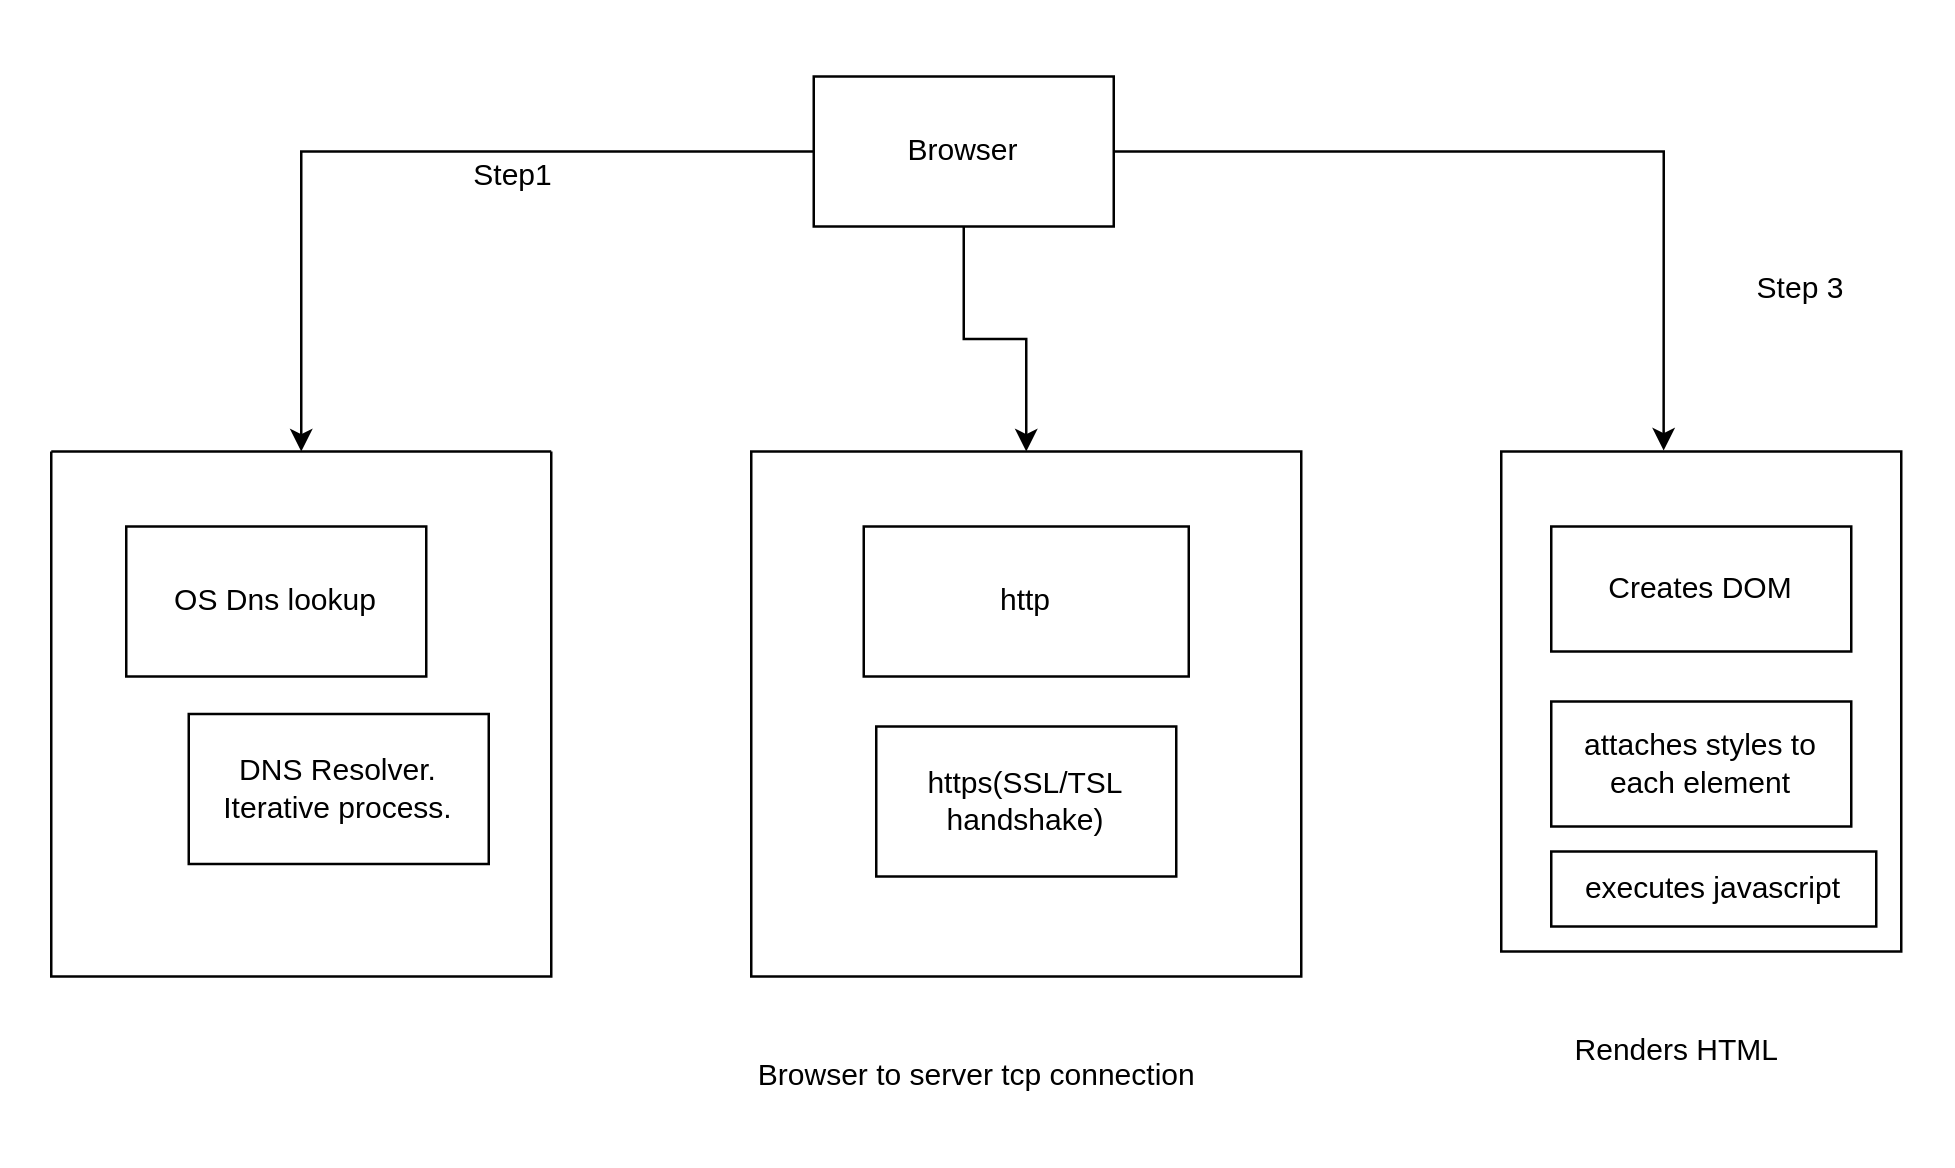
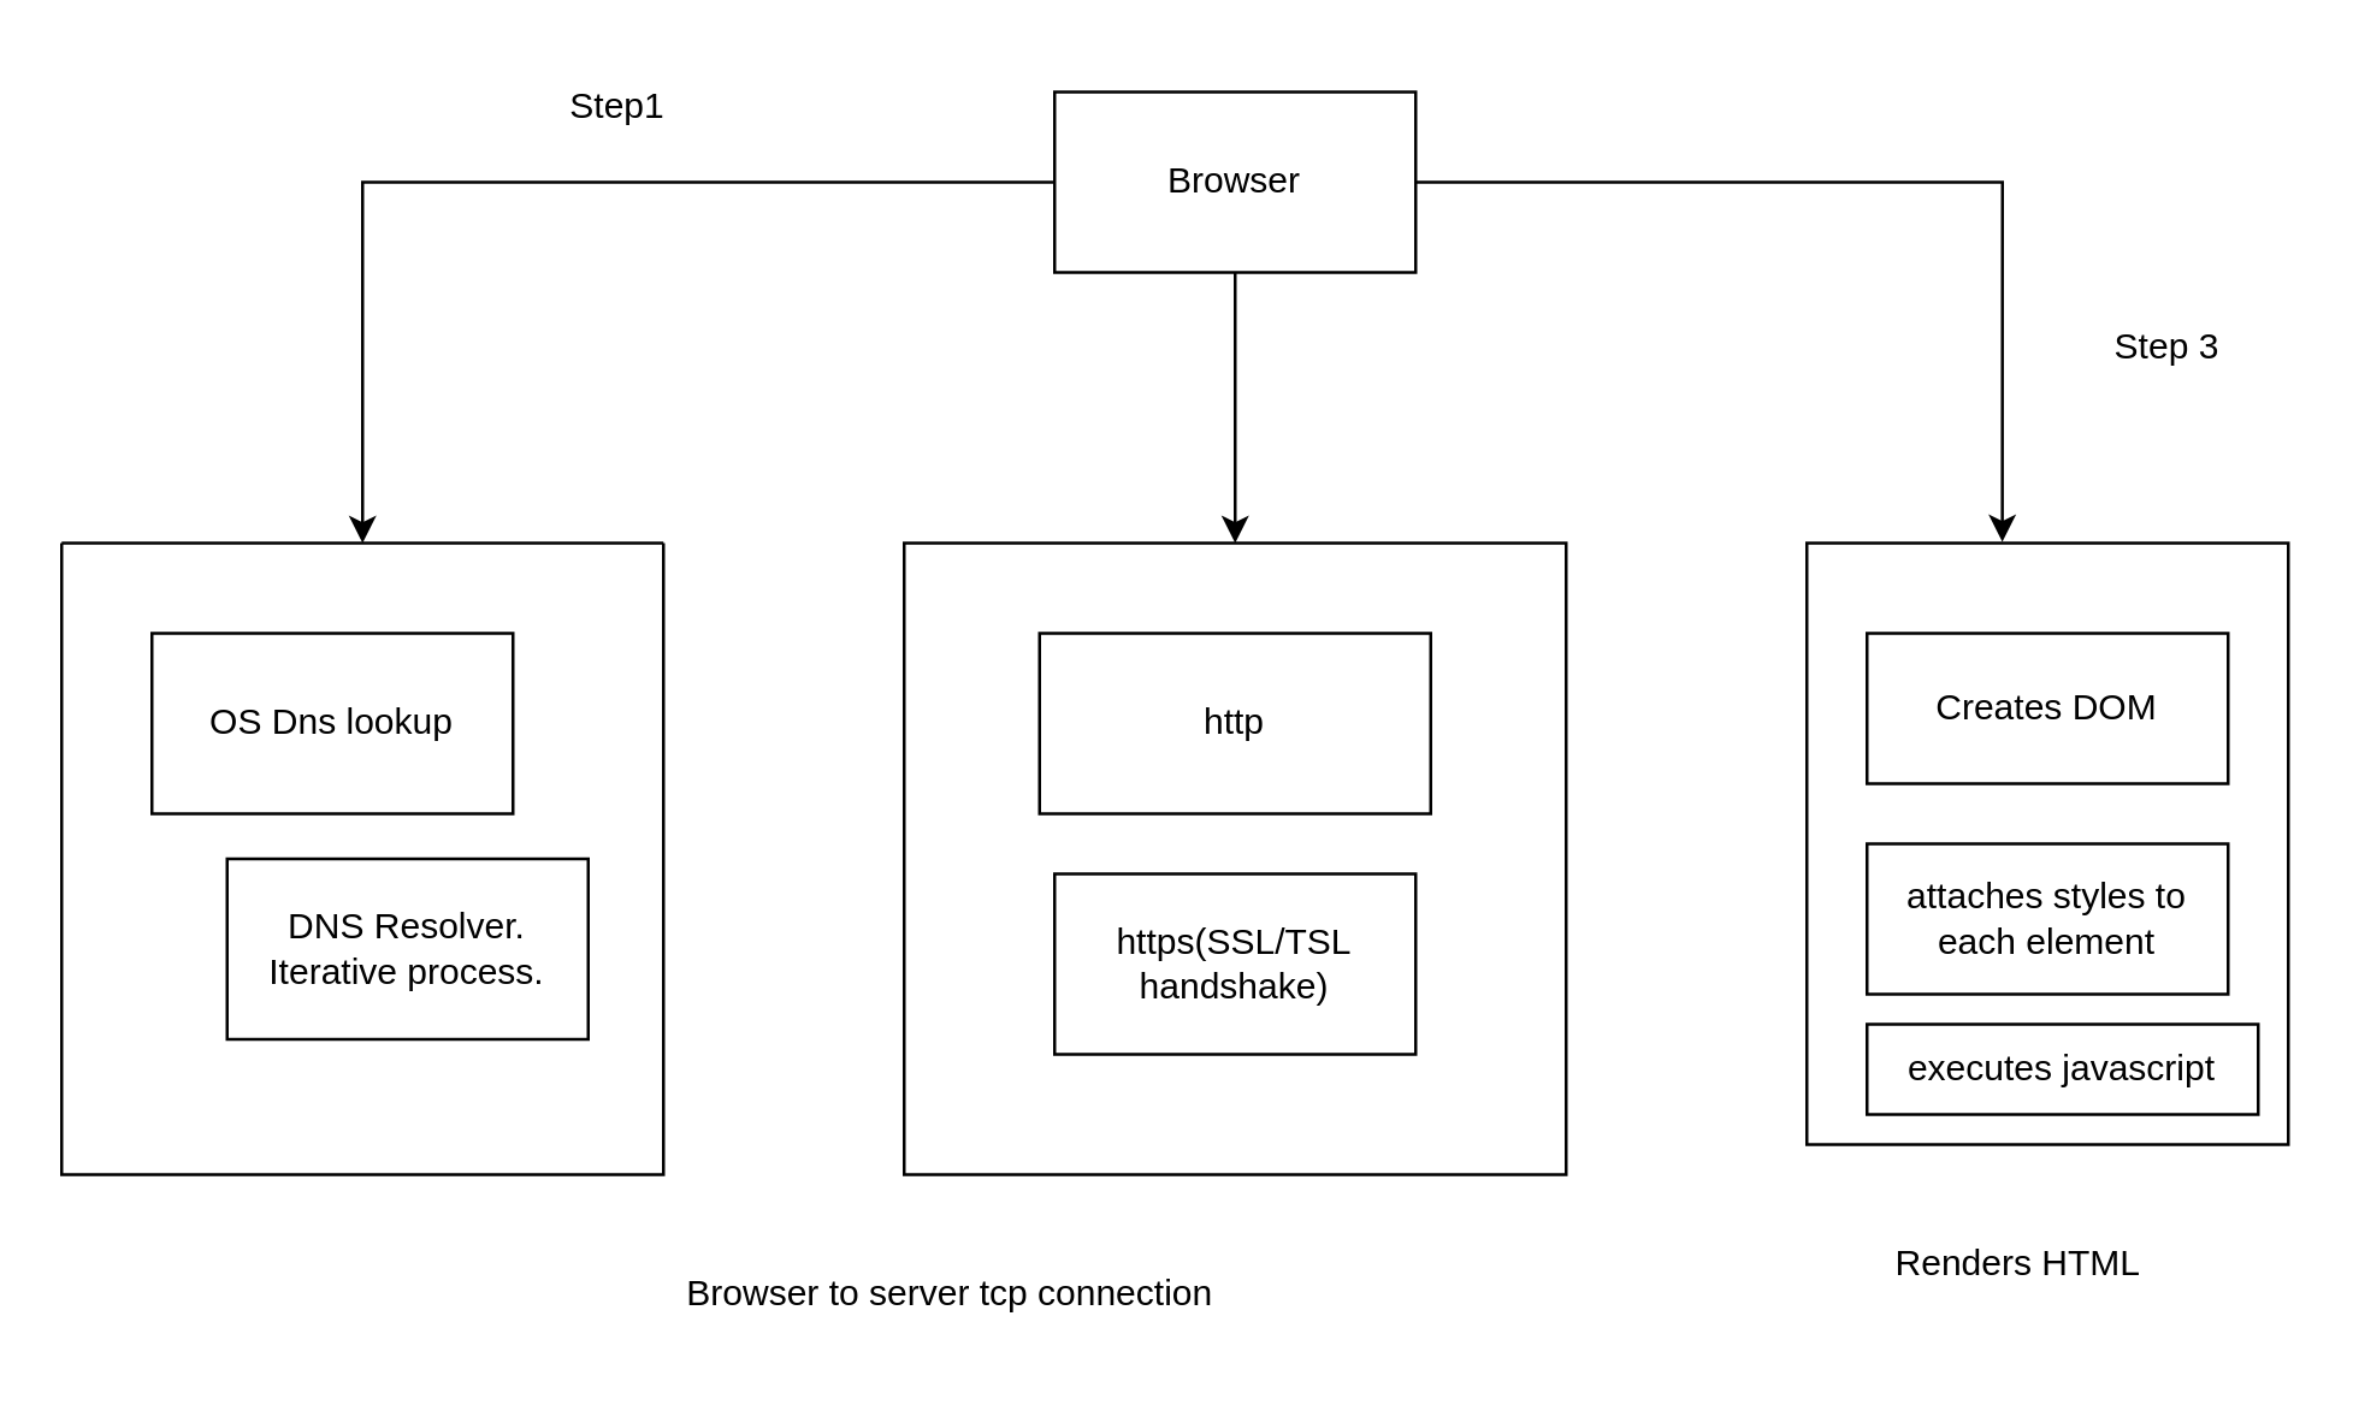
- <mxCell id="5" value="Browser" style="rounded=0;whiteSpace=wrap;html=1;" vertex="1" parent="1"><mxGeometry x="325" y="30" width="120" height="60" as="geometry" /></mxCell>
+ <mxCell id="5" value="Browser" style="rounded=0;whiteSpace=wrap;html=1;" vertex="1" parent="1"><mxGeometry x="350" y="30" width="120" height="60" as="geometry" /></mxCell>
- <mxCell id="14" value="Step1" style="text;html=1;strokeColor=none;fillColor=none;align=center;verticalAlign=middle;whiteSpace=wrap;rounded=0;" vertex="1" parent="1"><mxGeometry x="175" y="55" width="60" height="30" as="geometry" /></mxCell>
+ <mxCell id="14" value="Step1" style="text;html=1;strokeColor=none;fillColor=none;align=center;verticalAlign=middle;whiteSpace=wrap;rounded=0;" vertex="1" parent="1"><mxGeometry x="175" y="20" width="60" height="30" as="geometry" /></mxCell>
- <mxCell id="12" value="Browser to server tcp connection" style="text;html=1;align=center;verticalAlign=middle;resizable=0;points=[];autosize=1;strokeColor=none;fillColor=none;" vertex="1" parent="1"><mxGeometry x="290" y="415" width="200" height="30" as="geometry" /></mxCell>
+ <mxCell id="12" value="Browser to server tcp connection" style="text;html=1;align=center;verticalAlign=middle;resizable=0;points=[];autosize=1;strokeColor=none;fillColor=none;" vertex="1" parent="1"><mxGeometry x="215" y="415" width="200" height="30" as="geometry" /></mxCell>
